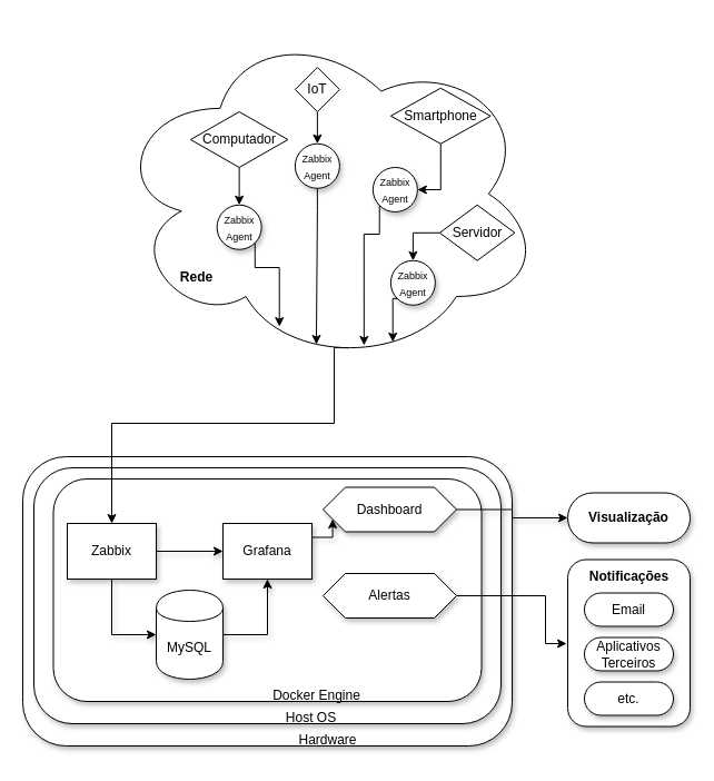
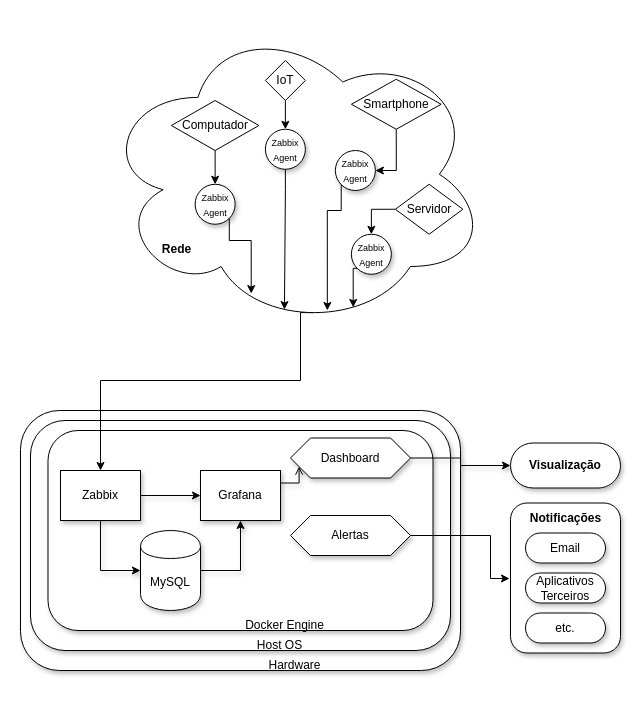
- <mxCell id="10" style="edgeStyle=orthogonalEdgeStyle;rounded=0;orthogonalLoop=1;jettySize=auto;html=1;exitX=1;exitY=0.25;exitDx=0;exitDy=0;entryX=0;entryY=0.75;entryDx=0;entryDy=0;shadow=1;" parent="1" source="11" target="14" edge="1"><mxGeometry relative="1" as="geometry" /></mxCell>
+ <mxCell id="10" style="edgeStyle=orthogonalEdgeStyle;rounded=0;orthogonalLoop=1;jettySize=auto;html=1;exitX=1;exitY=0.25;exitDx=0;exitDy=0;entryX=0;entryY=0.75;entryDx=0;entryDy=0;shadow=1;endArrow=open;" parent="1" source="11" target="14" edge="1"><mxGeometry relative="1" as="geometry" /></mxCell>
